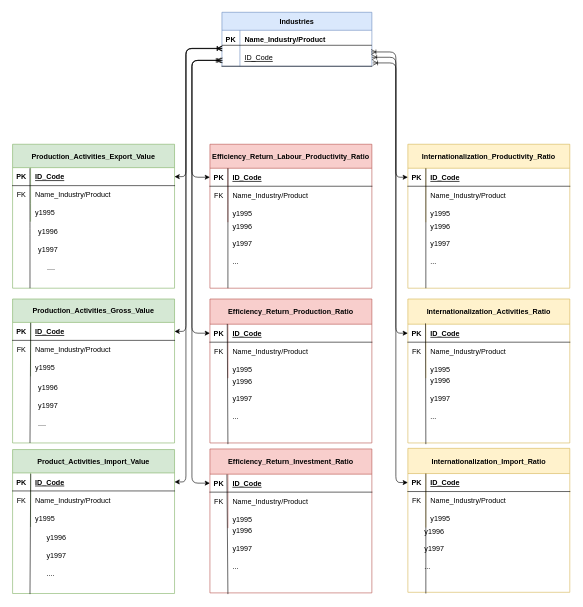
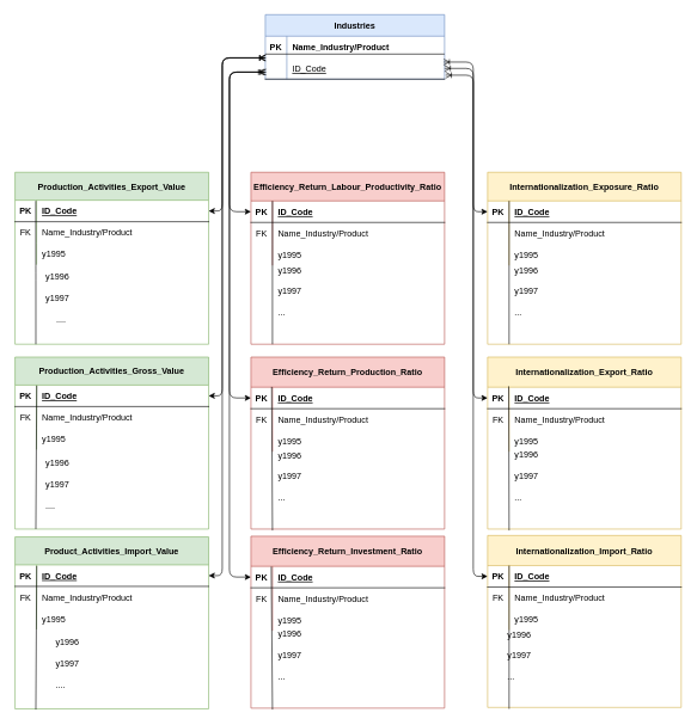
- <mxCell id="29" value="Internationalization_Productivity_Ratio" style="shape=table;startSize=40;container=1;collapsible=1;childLayout=tableLayout;fixedRows=1;rowLines=0;fontStyle=1;align=center;resizeLast=1;fillColor=#fff2cc;strokeColor=#d6b656;" vertex="1" parent="1"><mxGeometry x="679" y="240" width="270" height="240" as="geometry" /></mxCell>
+ <mxCell id="29" value="Internationalization_Exposure_Ratio" style="shape=table;startSize=40;container=1;collapsible=1;childLayout=tableLayout;fixedRows=1;rowLines=0;fontStyle=1;align=center;resizeLast=1;fillColor=#fff2cc;strokeColor=#d6b656;" vertex="1" parent="1"><mxGeometry x="679" y="240" width="270" height="240" as="geometry" /></mxCell>
- <mxCell id="38" value="Internationalization_Activities_Ratio" style="shape=table;startSize=42;container=1;collapsible=1;childLayout=tableLayout;fixedRows=1;rowLines=0;fontStyle=1;align=center;resizeLast=1;fillColor=#fff2cc;strokeColor=#d6b656;" vertex="1" parent="1"><mxGeometry x="679" y="498" width="270" height="240" as="geometry" /></mxCell>
+ <mxCell id="38" value="Internationalization_Export_Ratio" style="shape=table;startSize=42;container=1;collapsible=1;childLayout=tableLayout;fixedRows=1;rowLines=0;fontStyle=1;align=center;resizeLast=1;fillColor=#fff2cc;strokeColor=#d6b656;" vertex="1" parent="1"><mxGeometry x="679" y="498" width="270" height="240" as="geometry" /></mxCell>
